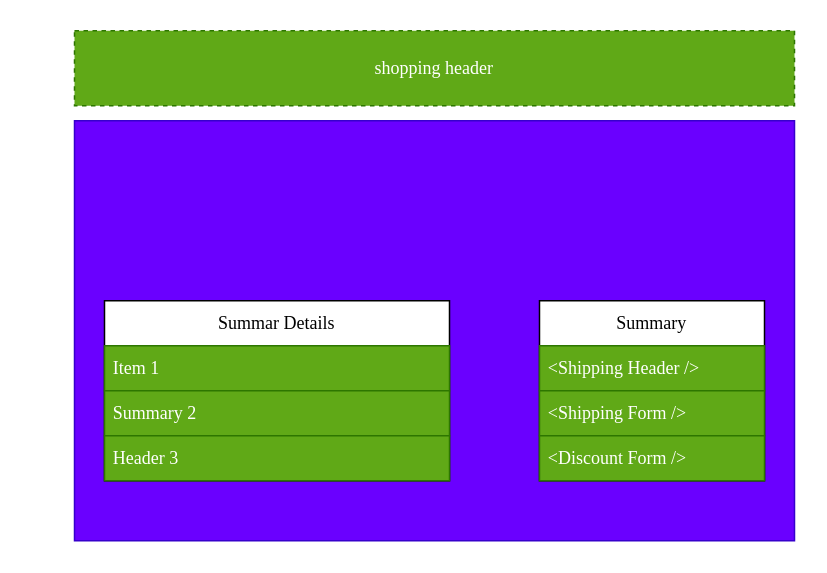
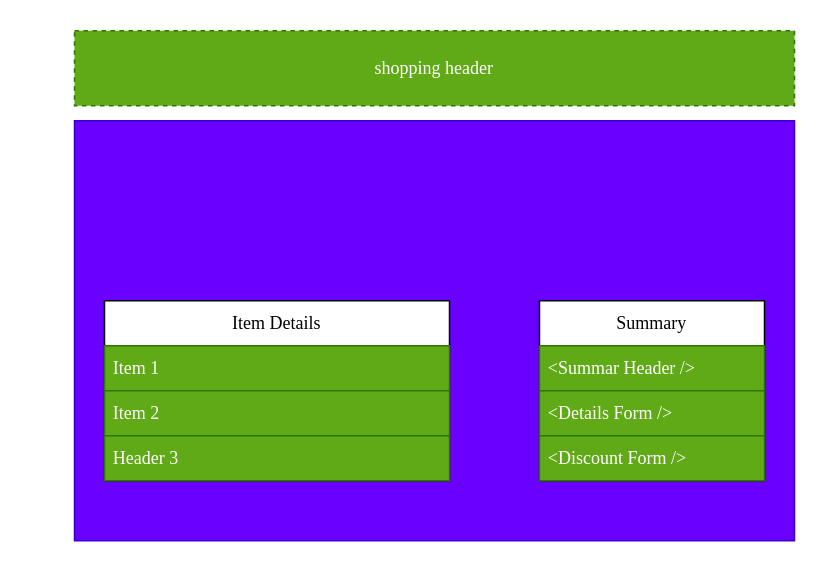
- <mxCell id="2" value="shopping&amp;nbsp;&lt;br&gt;header&lt;br&gt;body" style="rounded=0;whiteSpace=wrap;html=1;fillColor=#6a00ff;fontColor=#ffffff;strokeColor=#3700CC;fontFamily=Lucida Console;labelPosition=left;verticalLabelPosition=top;align=right;verticalAlign=bottom;" parent="1" vertex="1"><mxGeometry x="20" y="80" width="480" height="280" as="geometry" /></mxCell>
+ <mxCell id="2" value="shopping&amp;nbsp;&lt;br&gt;cart&lt;br&gt;body" style="rounded=0;whiteSpace=wrap;html=1;fillColor=#6a00ff;fontColor=#ffffff;strokeColor=#3700CC;fontFamily=Lucida Console;labelPosition=left;verticalLabelPosition=top;align=right;verticalAlign=bottom;" parent="1" vertex="1"><mxGeometry x="20" y="80" width="480" height="280" as="geometry" /></mxCell>
- <mxCell id="4" value="Summar Details" style="swimlane;fontStyle=0;childLayout=stackLayout;horizontal=1;startSize=30;horizontalStack=0;resizeParent=1;resizeParentMax=0;resizeLast=0;collapsible=1;marginBottom=0;whiteSpace=wrap;html=1;fontFamily=Lucida Console;" parent="1" vertex="1"><mxGeometry x="40" y="200" width="230" height="120" as="geometry" /></mxCell>
+ <mxCell id="4" value="Item Details" style="swimlane;fontStyle=0;childLayout=stackLayout;horizontal=1;startSize=30;horizontalStack=0;resizeParent=1;resizeParentMax=0;resizeLast=0;collapsible=1;marginBottom=0;whiteSpace=wrap;html=1;fontFamily=Lucida Console;" parent="1" vertex="1"><mxGeometry x="40" y="200" width="230" height="120" as="geometry" /></mxCell>
- <mxCell id="9" value="&amp;lt;Shipping Header /&amp;gt;" style="text;strokeColor=#2D7600;fillColor=#60a917;align=left;verticalAlign=middle;spacingLeft=4;spacingRight=4;overflow=hidden;points=[[0,0.5],[1,0.5]];portConstraint=eastwest;rotatable=0;whiteSpace=wrap;html=1;fontFamily=Lucida Console;fontColor=#ffffff;" parent="8" vertex="1"><mxGeometry y="30" width="150" height="30" as="geometry" /></mxCell>
+ <mxCell id="9" value="&amp;lt;Summar Header /&amp;gt;" style="text;strokeColor=#2D7600;fillColor=#60a917;align=left;verticalAlign=middle;spacingLeft=4;spacingRight=4;overflow=hidden;points=[[0,0.5],[1,0.5]];portConstraint=eastwest;rotatable=0;whiteSpace=wrap;html=1;fontFamily=Lucida Console;fontColor=#ffffff;" parent="8" vertex="1"><mxGeometry y="30" width="150" height="30" as="geometry" /></mxCell>
- <mxCell id="6" value="Summary 2" style="text;strokeColor=#2D7600;fillColor=#60a917;align=left;verticalAlign=middle;spacingLeft=4;spacingRight=4;overflow=hidden;points=[[0,0.5],[1,0.5]];portConstraint=eastwest;rotatable=0;whiteSpace=wrap;html=1;fontFamily=Lucida Console;fontColor=#ffffff;" parent="4" vertex="1"><mxGeometry y="60" width="230" height="30" as="geometry" /></mxCell>
+ <mxCell id="6" value="Item 2" style="text;strokeColor=#2D7600;fillColor=#60a917;align=left;verticalAlign=middle;spacingLeft=4;spacingRight=4;overflow=hidden;points=[[0,0.5],[1,0.5]];portConstraint=eastwest;rotatable=0;whiteSpace=wrap;html=1;fontFamily=Lucida Console;fontColor=#ffffff;" parent="4" vertex="1"><mxGeometry y="60" width="230" height="30" as="geometry" /></mxCell>
- <mxCell id="10" value="&amp;lt;Shipping Form /&amp;gt;" style="text;strokeColor=#2D7600;fillColor=#60a917;align=left;verticalAlign=middle;spacingLeft=4;spacingRight=4;overflow=hidden;points=[[0,0.5],[1,0.5]];portConstraint=eastwest;rotatable=0;whiteSpace=wrap;html=1;fontFamily=Lucida Console;fontColor=#ffffff;" parent="8" vertex="1"><mxGeometry y="60" width="150" height="30" as="geometry" /></mxCell>
+ <mxCell id="10" value="&amp;lt;Details Form /&amp;gt;" style="text;strokeColor=#2D7600;fillColor=#60a917;align=left;verticalAlign=middle;spacingLeft=4;spacingRight=4;overflow=hidden;points=[[0,0.5],[1,0.5]];portConstraint=eastwest;rotatable=0;whiteSpace=wrap;html=1;fontFamily=Lucida Console;fontColor=#ffffff;" parent="8" vertex="1"><mxGeometry y="60" width="150" height="30" as="geometry" /></mxCell>
